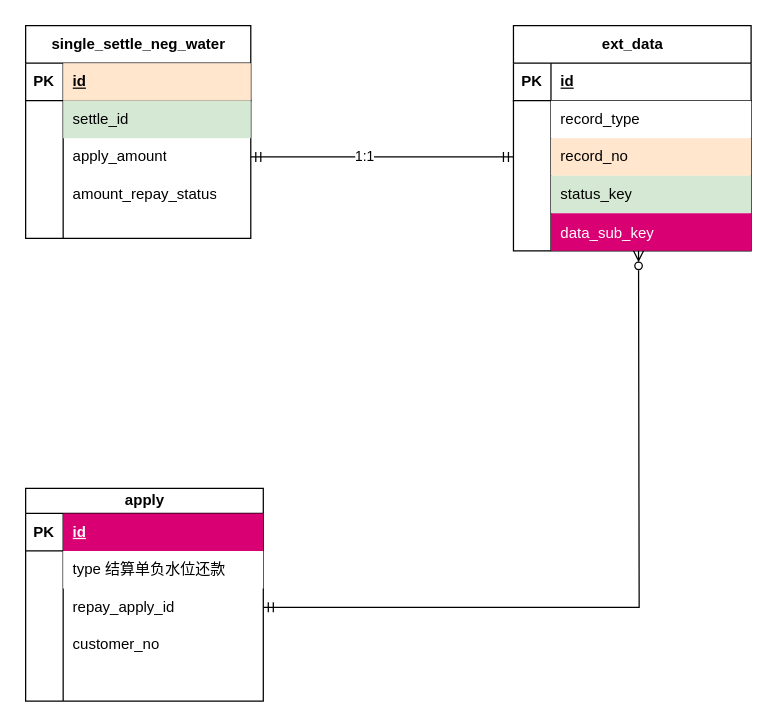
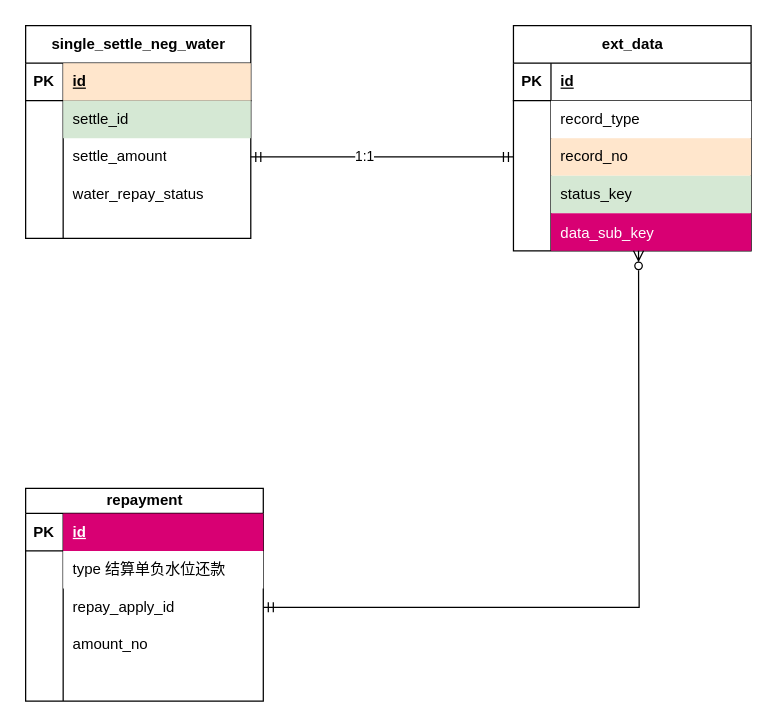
- <mxCell id="11" value="apply_amount" style="shape=partialRectangle;connectable=0;fillColor=none;top=0;left=0;bottom=0;right=0;align=left;spacingLeft=6;overflow=hidden;whiteSpace=wrap;html=1;strokeWidth=1;strokeColor=#653939;" vertex="1" parent="9"><mxGeometry x="30" width="150" height="30" as="geometry"><mxRectangle width="150" height="30" as="alternateBounds" /></mxGeometry></mxCell>
+ <mxCell id="11" value="settle_amount" style="shape=partialRectangle;connectable=0;fillColor=none;top=0;left=0;bottom=0;right=0;align=left;spacingLeft=6;overflow=hidden;whiteSpace=wrap;html=1;strokeWidth=1;strokeColor=#653939;" vertex="1" parent="9"><mxGeometry x="30" width="150" height="30" as="geometry"><mxRectangle width="150" height="30" as="alternateBounds" /></mxGeometry></mxCell>
- <mxCell id="14" value="amount_repay_status" style="shape=partialRectangle;connectable=0;fillColor=none;top=0;left=0;bottom=0;right=0;align=left;spacingLeft=6;overflow=hidden;whiteSpace=wrap;html=1;" vertex="1" parent="12"><mxGeometry x="30" width="150" height="30" as="geometry"><mxRectangle width="150" height="30" as="alternateBounds" /></mxGeometry></mxCell>
+ <mxCell id="14" value="water_repay_status" style="shape=partialRectangle;connectable=0;fillColor=none;top=0;left=0;bottom=0;right=0;align=left;spacingLeft=6;overflow=hidden;whiteSpace=wrap;html=1;" vertex="1" parent="12"><mxGeometry x="30" width="150" height="30" as="geometry"><mxRectangle width="150" height="30" as="alternateBounds" /></mxGeometry></mxCell>
- <mxCell id="34" value="apply" style="shape=table;startSize=20;container=1;collapsible=1;childLayout=tableLayout;fixedRows=1;rowLines=0;fontStyle=1;align=center;resizeLast=1;html=1;swimlaneFillColor=none;" vertex="1" parent="1"><mxGeometry x="20" y="390" width="190" height="170" as="geometry" /></mxCell>
+ <mxCell id="34" value="repayment" style="shape=table;startSize=20;container=1;collapsible=1;childLayout=tableLayout;fixedRows=1;rowLines=0;fontStyle=1;align=center;resizeLast=1;html=1;swimlaneFillColor=none;" vertex="1" parent="1"><mxGeometry x="20" y="390" width="190" height="170" as="geometry" /></mxCell>
- <mxCell id="46" value="customer_no" style="shape=partialRectangle;connectable=0;fillColor=none;top=0;left=0;bottom=0;right=0;align=left;spacingLeft=6;overflow=hidden;whiteSpace=wrap;html=1;" vertex="1" parent="44"><mxGeometry x="30" width="160" height="30" as="geometry"><mxRectangle width="160" height="30" as="alternateBounds" /></mxGeometry></mxCell>
+ <mxCell id="46" value="amount_no" style="shape=partialRectangle;connectable=0;fillColor=none;top=0;left=0;bottom=0;right=0;align=left;spacingLeft=6;overflow=hidden;whiteSpace=wrap;html=1;" vertex="1" parent="44"><mxGeometry x="30" width="160" height="30" as="geometry"><mxRectangle width="160" height="30" as="alternateBounds" /></mxGeometry></mxCell>
